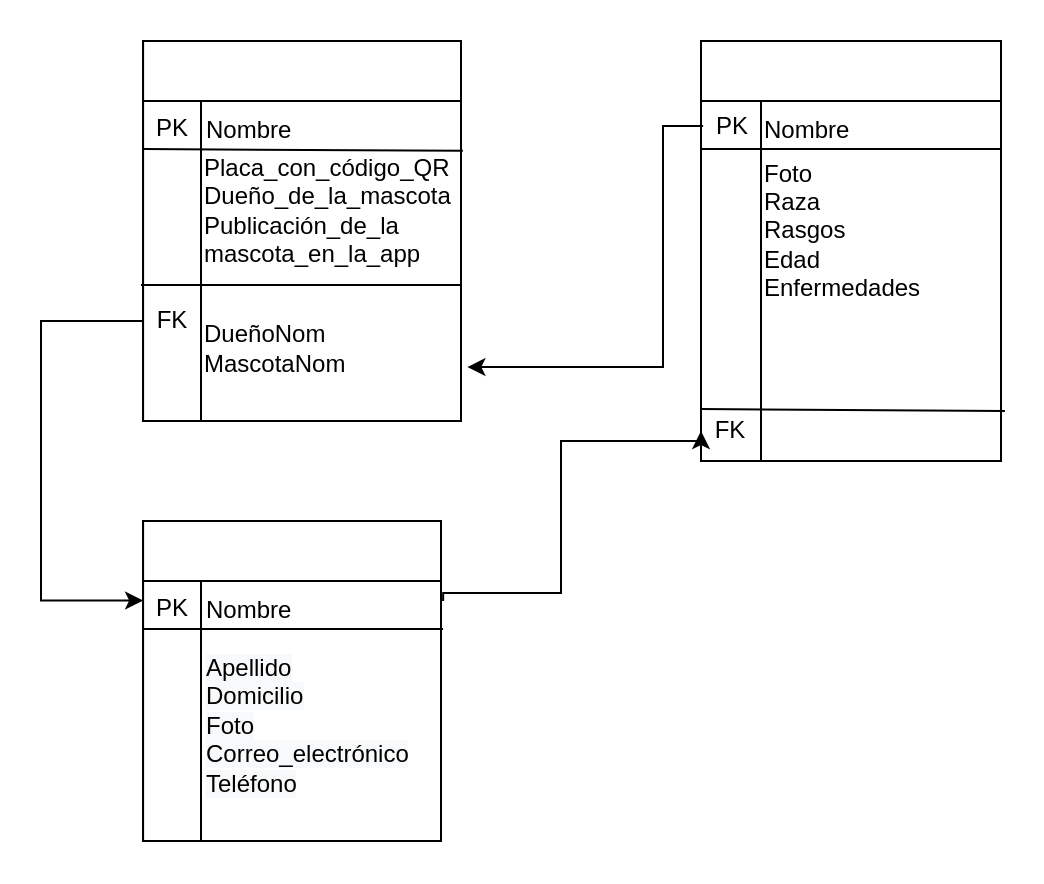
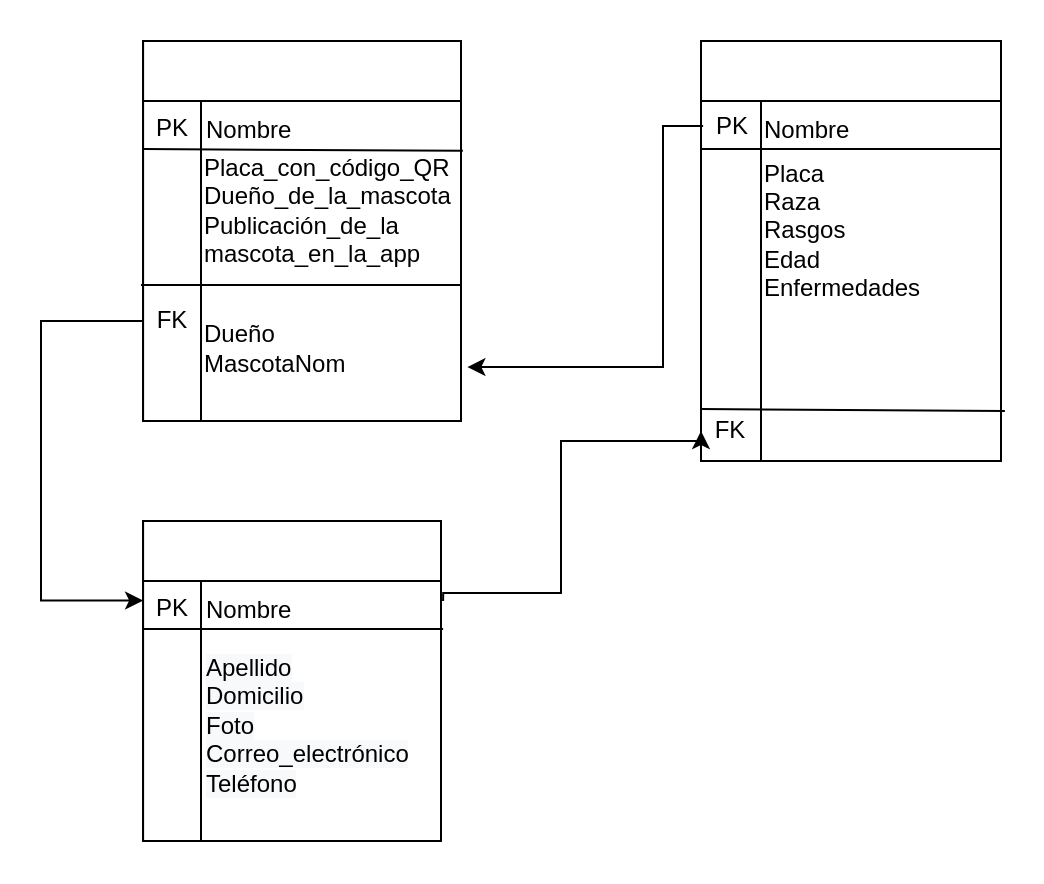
- <mxCell id="5" value="Foto&lt;br&gt;Raza&lt;br&gt;Rasgos&lt;br&gt;Edad&lt;br&gt;Enfermedades" style="text;html=1;strokeColor=none;fillColor=none;align=left;verticalAlign=middle;whiteSpace=wrap;rounded=0;" vertex="1" parent="1"><mxGeometry x="380" y="70" width="110" height="90" as="geometry" /></mxCell>
+ <mxCell id="5" value="Placa&lt;br&gt;Raza&lt;br&gt;Rasgos&lt;br&gt;Edad&lt;br&gt;Enfermedades" style="text;html=1;strokeColor=none;fillColor=none;align=left;verticalAlign=middle;whiteSpace=wrap;rounded=0;" vertex="1" parent="1"><mxGeometry x="380" y="70" width="110" height="90" as="geometry" /></mxCell>
- <mxCell id="28" value="DueñoNom&lt;br&gt;MascotaNom" style="text;html=1;strokeColor=none;fillColor=none;align=left;verticalAlign=middle;whiteSpace=wrap;rounded=0;" vertex="1" parent="1"><mxGeometry x="100" y="148.5" width="110" height="50" as="geometry" /></mxCell>
+ <mxCell id="28" value="Dueño&lt;br&gt;MascotaNom" style="text;html=1;strokeColor=none;fillColor=none;align=left;verticalAlign=middle;whiteSpace=wrap;rounded=0;" vertex="1" parent="1"><mxGeometry x="100" y="148.5" width="110" height="50" as="geometry" /></mxCell>
